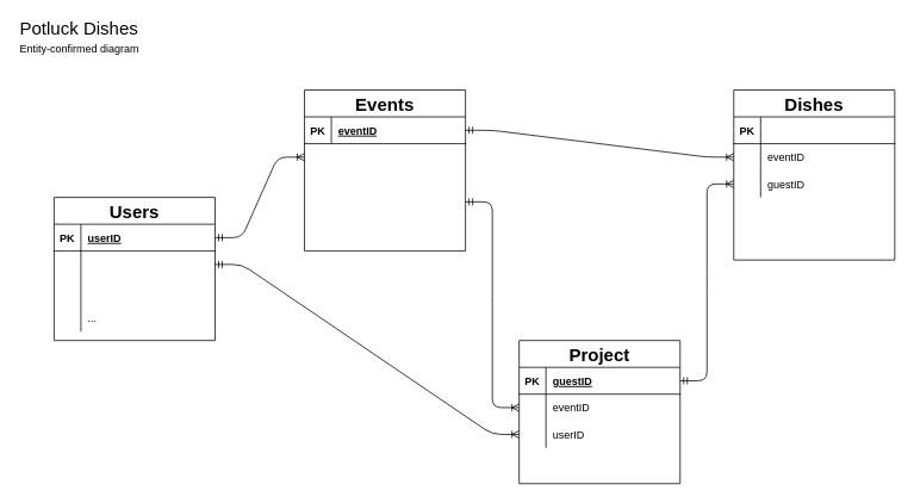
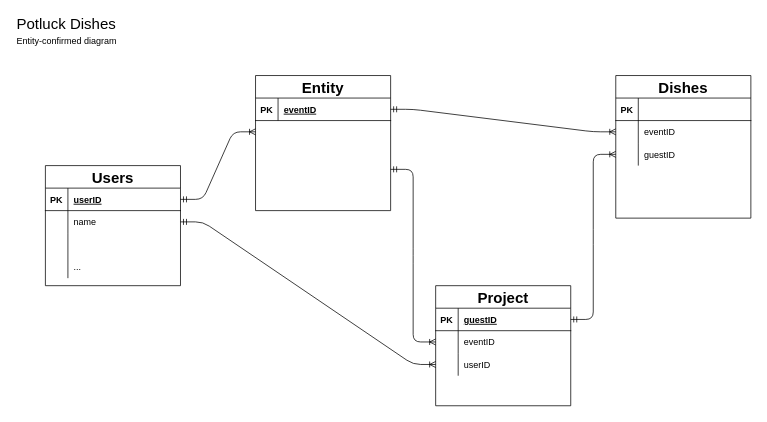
- <mxCell id="16" value="Events" style="shape=table;startSize=30;container=1;collapsible=1;childLayout=tableLayout;fixedRows=1;rowLines=0;fontStyle=1;align=center;resizeLast=1;fontSize=20;" vertex="1" parent="1"><mxGeometry x="340" y="100" width="180" height="180" as="geometry" /></mxCell>
+ <mxCell id="16" value="Entity" style="shape=table;startSize=30;container=1;collapsible=1;childLayout=tableLayout;fixedRows=1;rowLines=0;fontStyle=1;align=center;resizeLast=1;fontSize=20;" vertex="1" parent="1"><mxGeometry x="340" y="100" width="180" height="180" as="geometry" /></mxCell>
+ <mxCell id="10" value="name" style="shape=partialRectangle;connectable=0;fillColor=none;top=0;left=0;bottom=0;right=0;align=left;spacingLeft=6;overflow=hidden;" vertex="1" parent="8"><mxGeometry x="30" width="150" height="30" as="geometry" /></mxCell>
